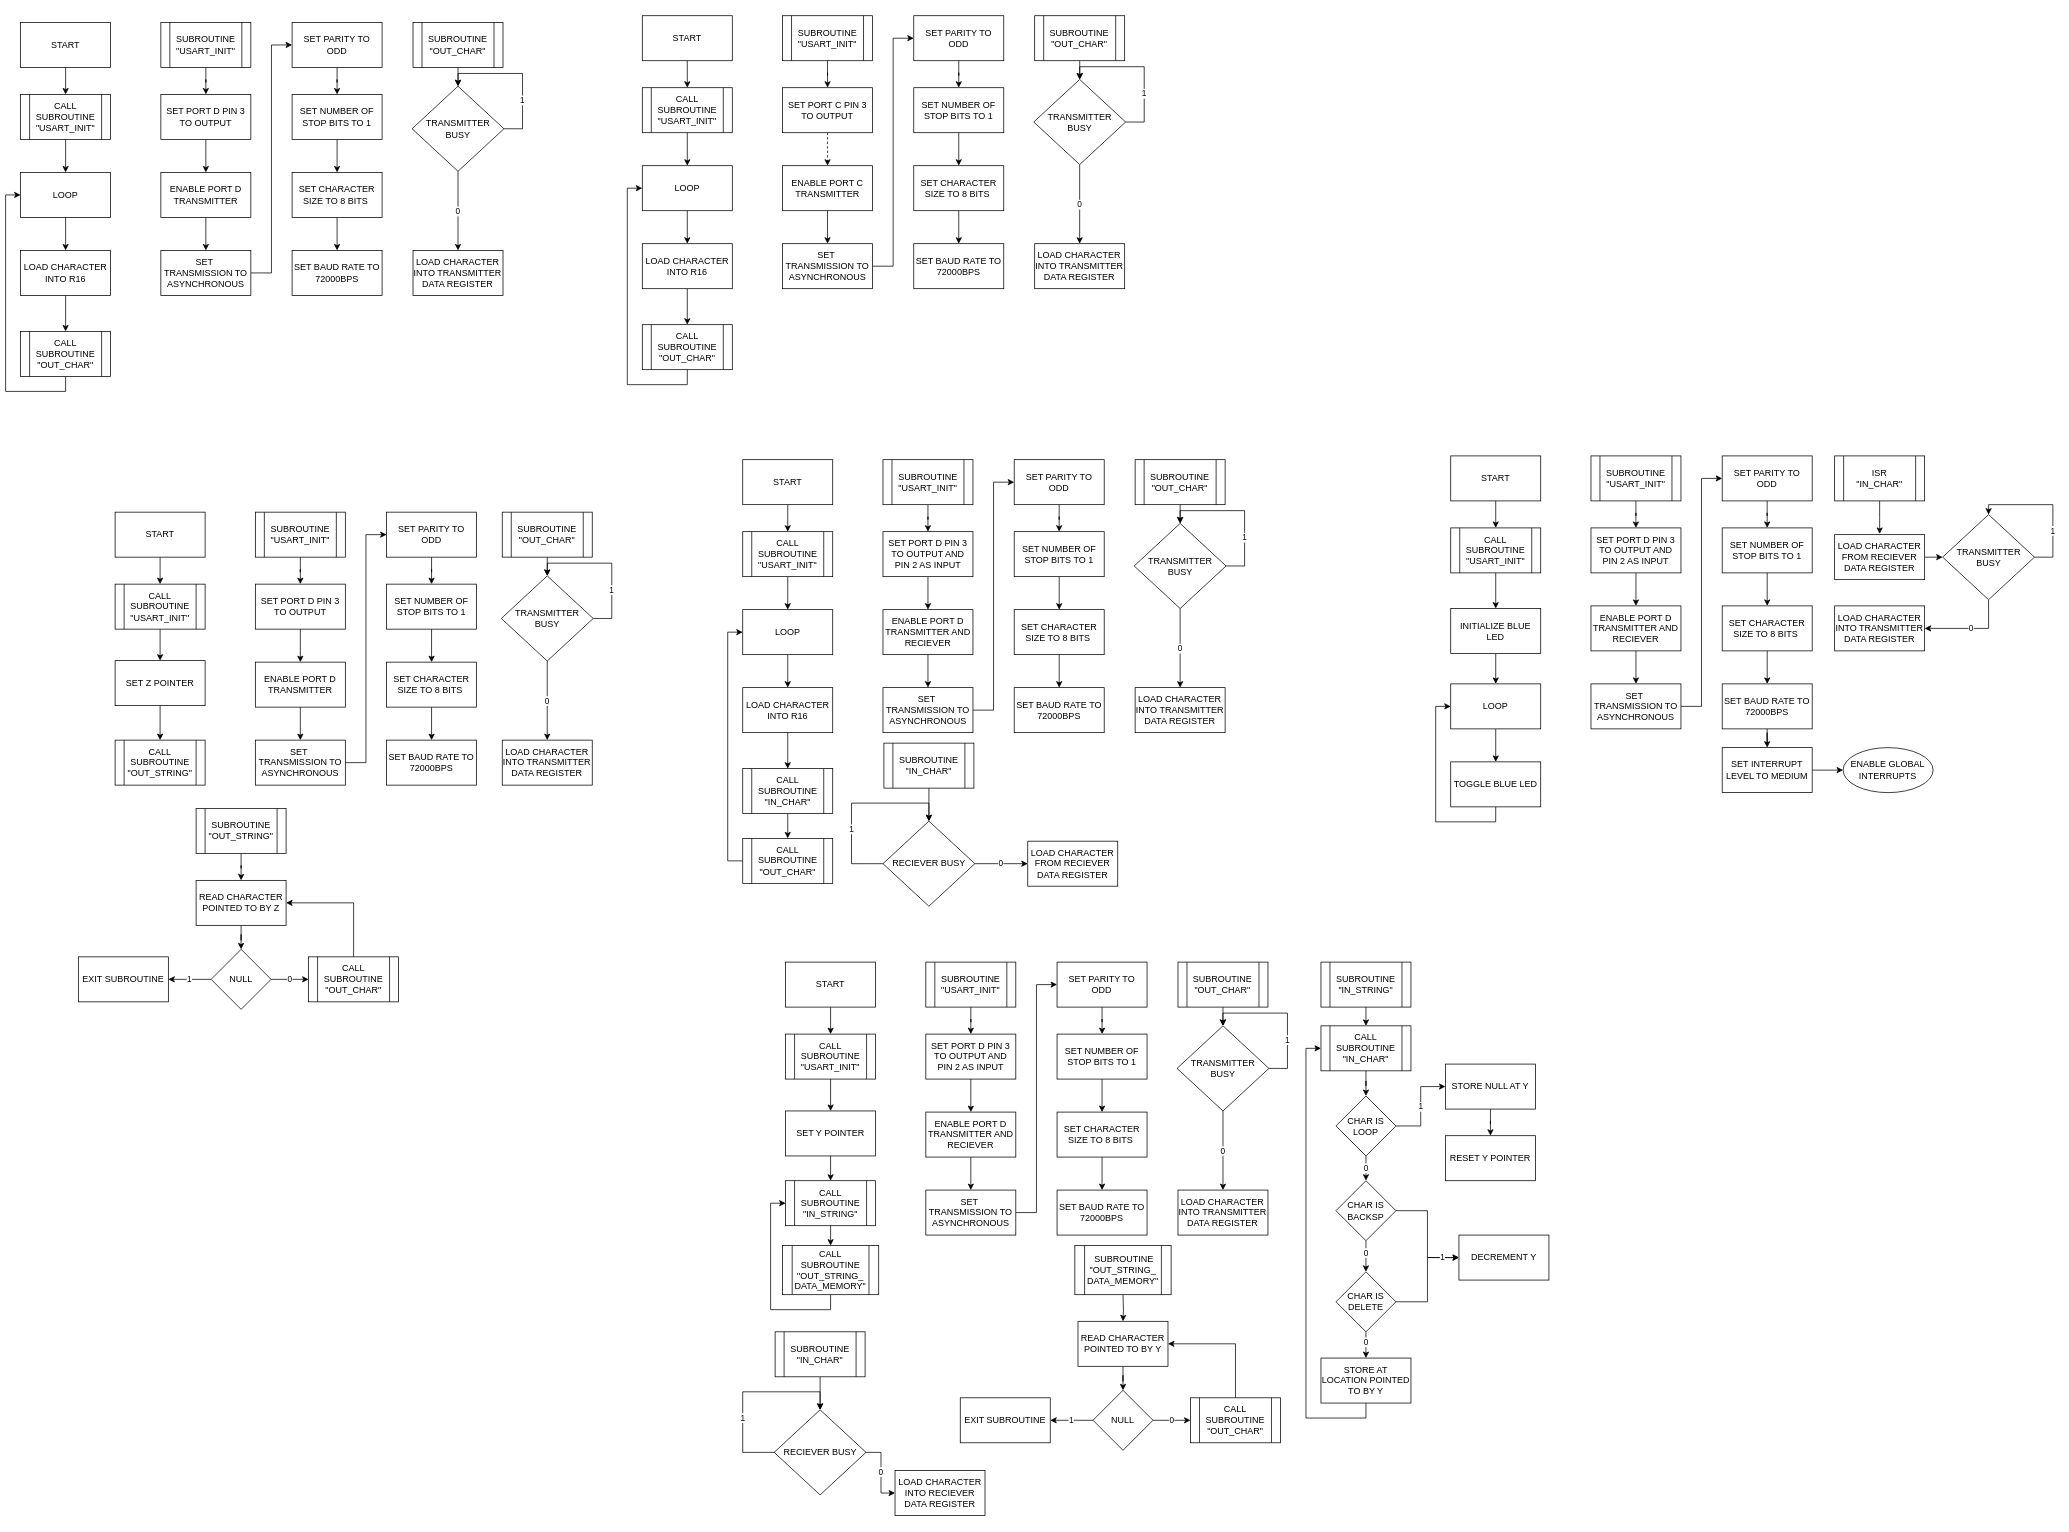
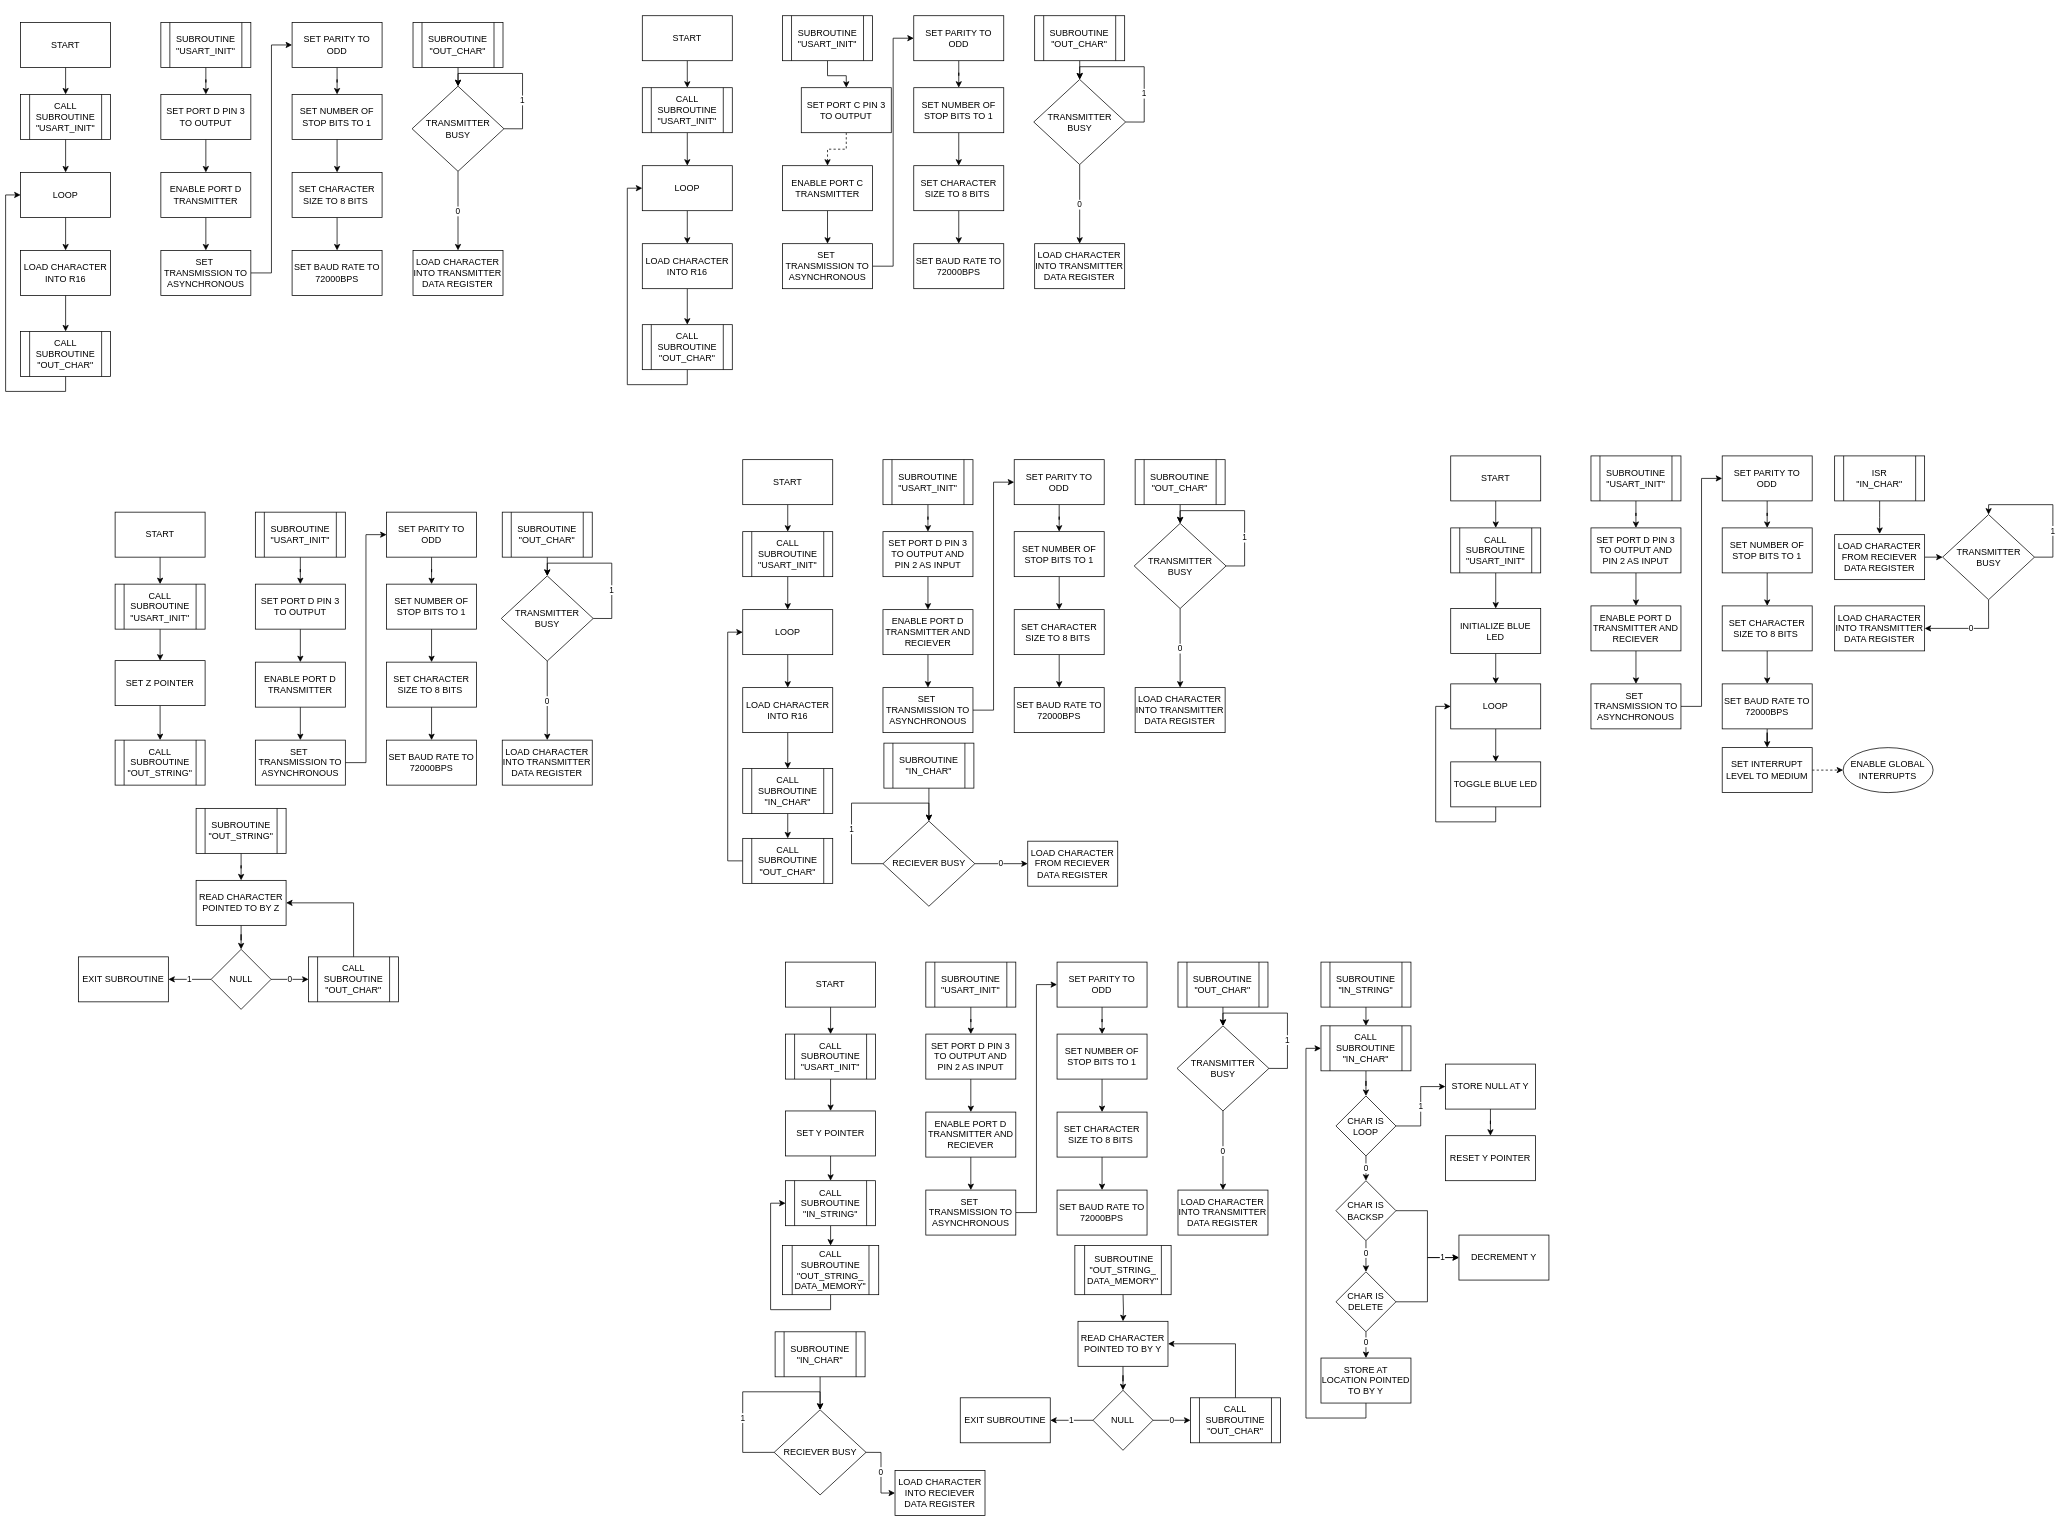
- <mxCell id="222" value="SET PORT C PIN 3 TO OUTPUT" style="whiteSpace=wrap;html=1;" vertex="1" parent="1"><mxGeometry x="1036" y="116" width="120" height="60" as="geometry" /></mxCell>
+ <mxCell id="222" value="SET PORT C PIN 3 TO OUTPUT" style="whiteSpace=wrap;html=1;" vertex="1" parent="1"><mxGeometry x="1061" y="116" width="120" height="60" as="geometry" /></mxCell>
- <mxCell id="204" value="" style="edgeStyle=orthogonalEdgeStyle;rounded=0;orthogonalLoop=1;jettySize=auto;html=1;" edge="1" parent="1" source="205" target="206"><mxGeometry relative="1" as="geometry" /></mxCell>
+ <mxCell id="204" value="" style="edgeStyle=orthogonalEdgeStyle;rounded=0;orthogonalLoop=1;jettySize=auto;html=1;dashed=1;" edge="1" parent="1" source="205" target="206"><mxGeometry relative="1" as="geometry" /></mxCell>
